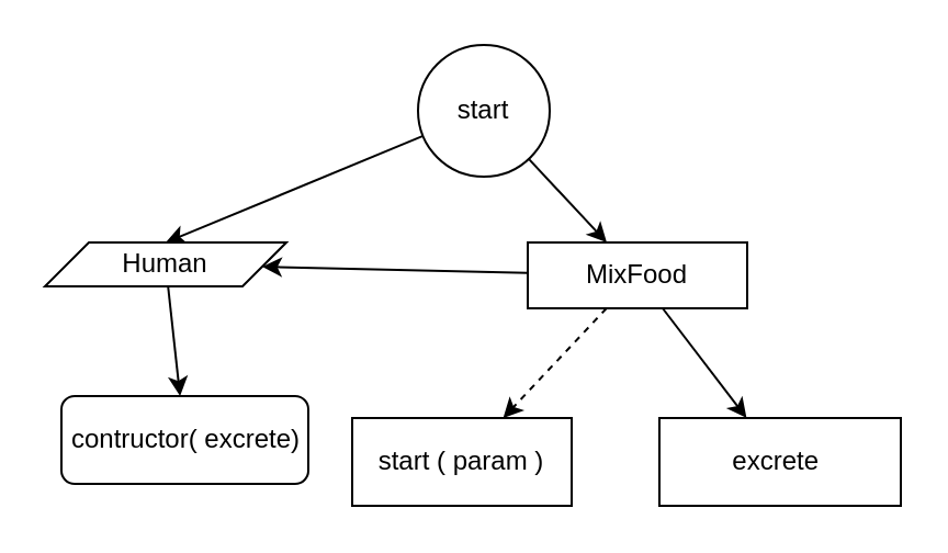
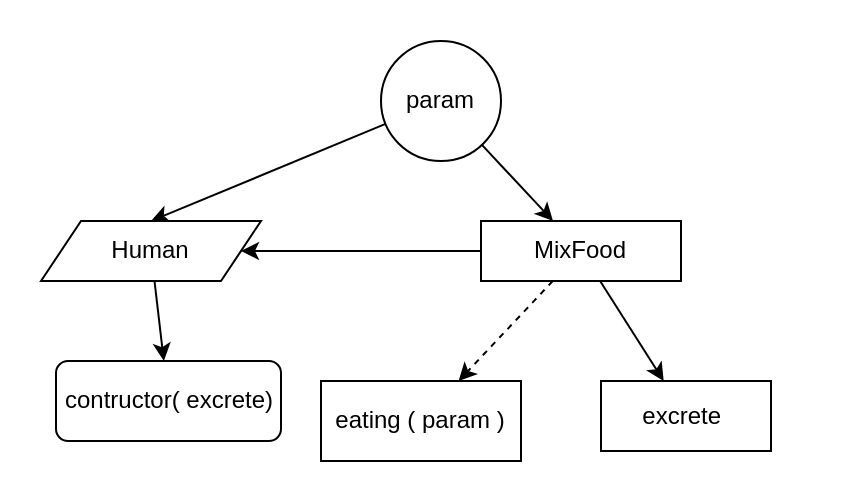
- <mxCell id="4" value="start" style="ellipse;whiteSpace=wrap;html=1;" vertex="1" parent="1"><mxGeometry x="190" y="20" width="60" height="60" as="geometry" /></mxCell>
+ <mxCell id="4" value="param" style="ellipse;whiteSpace=wrap;html=1;" vertex="1" parent="1"><mxGeometry x="190" y="20" width="60" height="60" as="geometry" /></mxCell>
- <mxCell id="12" value="Human" style="shape=parallelogram;perimeter=parallelogramPerimeter;whiteSpace=wrap;html=1;fixedSize=1;" vertex="1" parent="1"><mxGeometry x="20" y="110" width="110" height="20" as="geometry" /></mxCell>
+ <mxCell id="12" value="Human" style="shape=parallelogram;perimeter=parallelogramPerimeter;whiteSpace=wrap;html=1;fixedSize=1;" vertex="1" parent="1"><mxGeometry x="20" y="110" width="110" height="30" as="geometry" /></mxCell>
- <mxCell id="9" value="start ( param )" style="whiteSpace=wrap;html=1;" vertex="1" parent="1"><mxGeometry x="160" y="190" width="100" height="40" as="geometry" /></mxCell>
+ <mxCell id="9" value="eating ( param )" style="whiteSpace=wrap;html=1;" vertex="1" parent="1"><mxGeometry x="160" y="190" width="100" height="40" as="geometry" /></mxCell>
- <mxCell id="10" value="excrete&amp;nbsp;" style="whiteSpace=wrap;html=1;" vertex="1" parent="1"><mxGeometry x="300" y="190" width="110" height="40" as="geometry" /></mxCell>
+ <mxCell id="10" value="excrete&amp;nbsp;" style="whiteSpace=wrap;html=1;" vertex="1" parent="1"><mxGeometry x="300" y="190" width="85" height="35" as="geometry" /></mxCell>
